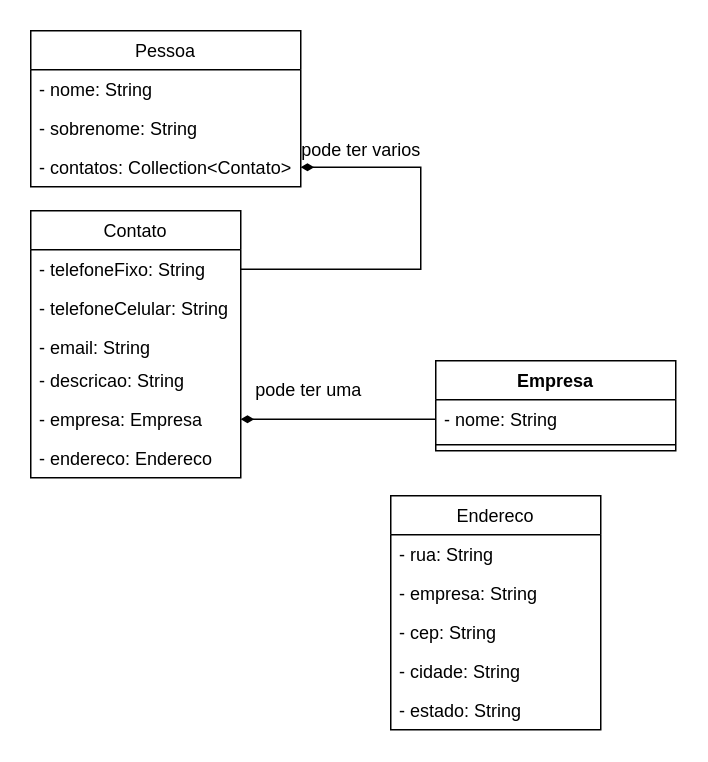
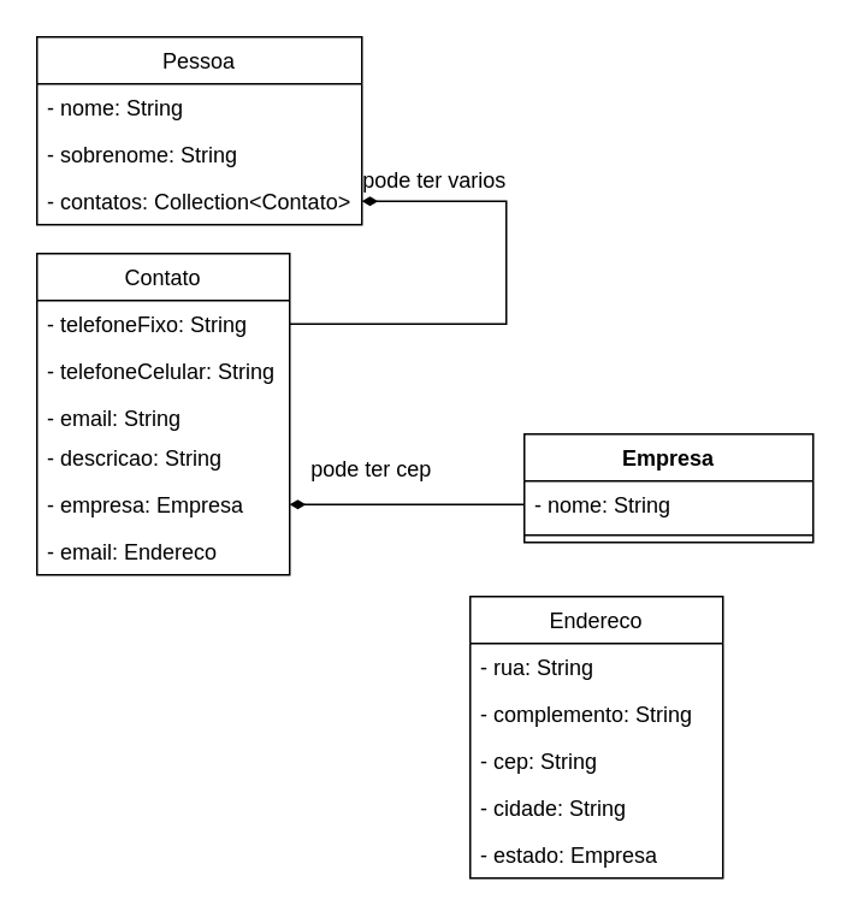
- <mxCell id="17" value="pode ter uma" style="text;html=1;align=center;verticalAlign=middle;resizable=0;points=[];autosize=1;strokeColor=none;" parent="1" vertex="1"><mxGeometry x="160" y="250" width="90" height="20" as="geometry" /></mxCell>
+ <mxCell id="17" value="pode ter cep" style="text;html=1;align=center;verticalAlign=middle;resizable=0;points=[];autosize=1;strokeColor=none;" parent="1" vertex="1"><mxGeometry x="160" y="250" width="90" height="20" as="geometry" /></mxCell>
- <mxCell id="12" value="- endereco: Endereco&#10;" style="text;strokeColor=none;fillColor=none;align=left;verticalAlign=top;spacingLeft=4;spacingRight=4;overflow=hidden;rotatable=0;points=[[0,0.5],[1,0.5]];portConstraint=eastwest;" parent="6" vertex="1"><mxGeometry y="152" width="140" height="26" as="geometry" /></mxCell>
+ <mxCell id="12" value="- email: Endereco&#10;" style="text;strokeColor=none;fillColor=none;align=left;verticalAlign=top;spacingLeft=4;spacingRight=4;overflow=hidden;rotatable=0;points=[[0,0.5],[1,0.5]];portConstraint=eastwest;" parent="6" vertex="1"><mxGeometry y="152" width="140" height="26" as="geometry" /></mxCell>
- <mxCell id="20" value="- empresa: String" style="text;strokeColor=none;fillColor=none;align=left;verticalAlign=top;spacingLeft=4;spacingRight=4;overflow=hidden;rotatable=0;points=[[0,0.5],[1,0.5]];portConstraint=eastwest;" parent="18" vertex="1"><mxGeometry y="52" width="140" height="26" as="geometry" /></mxCell>
+ <mxCell id="20" value="- complemento: String" style="text;strokeColor=none;fillColor=none;align=left;verticalAlign=top;spacingLeft=4;spacingRight=4;overflow=hidden;rotatable=0;points=[[0,0.5],[1,0.5]];portConstraint=eastwest;" parent="18" vertex="1"><mxGeometry y="52" width="140" height="26" as="geometry" /></mxCell>
- <mxCell id="23" value="- estado: String" style="text;strokeColor=none;fillColor=none;align=left;verticalAlign=top;spacingLeft=4;spacingRight=4;overflow=hidden;rotatable=0;points=[[0,0.5],[1,0.5]];portConstraint=eastwest;" parent="18" vertex="1"><mxGeometry y="130" width="140" height="26" as="geometry" /></mxCell>
+ <mxCell id="23" value="- estado: Empresa" style="text;strokeColor=none;fillColor=none;align=left;verticalAlign=top;spacingLeft=4;spacingRight=4;overflow=hidden;rotatable=0;points=[[0,0.5],[1,0.5]];portConstraint=eastwest;" parent="18" vertex="1"><mxGeometry y="130" width="140" height="26" as="geometry" /></mxCell>
